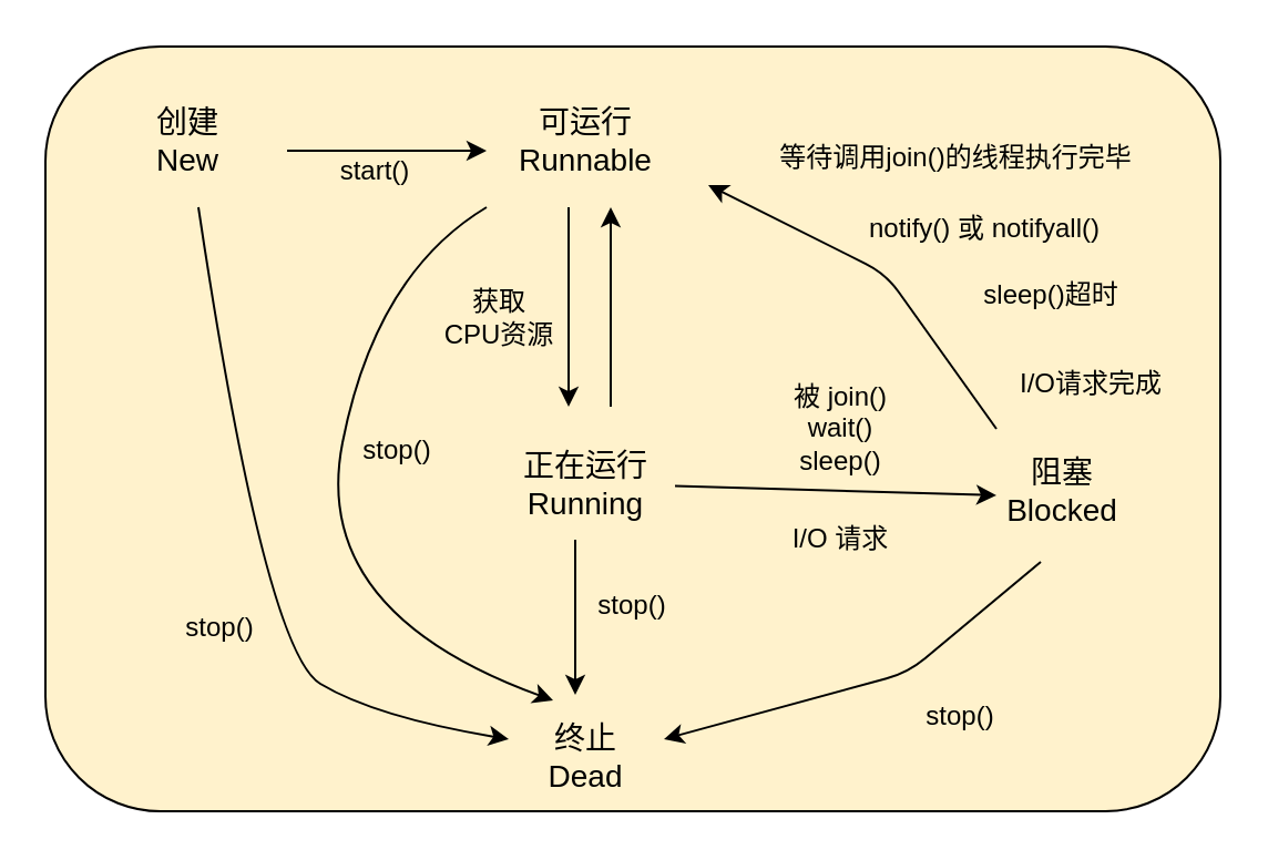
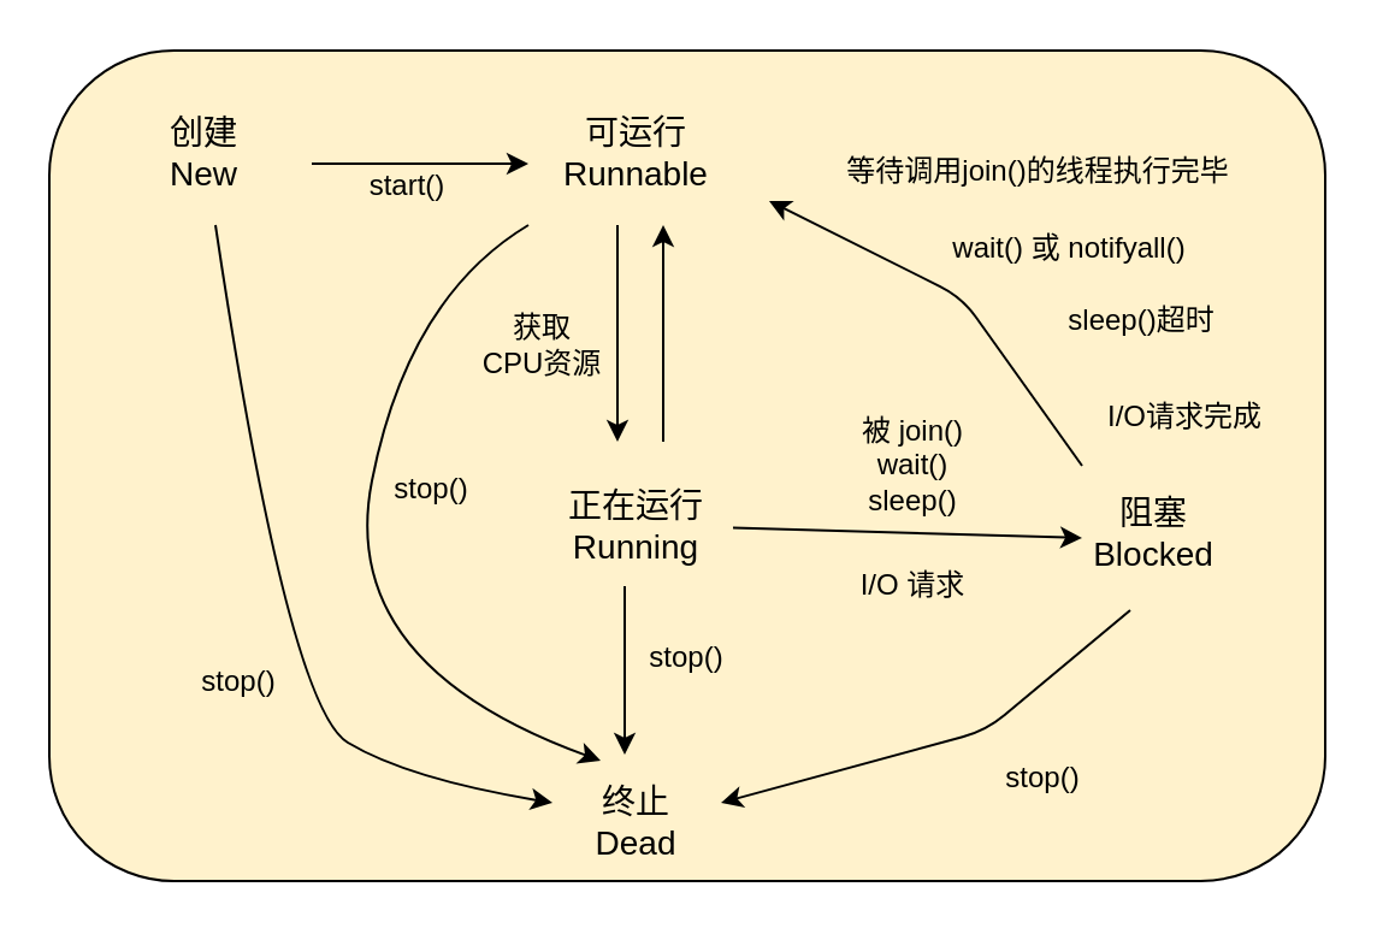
- <mxCell id="27" value="notify() 或 notifyall()" style="text;html=1;strokeColor=none;fillColor=none;align=center;verticalAlign=middle;whiteSpace=wrap;rounded=0;" vertex="1" parent="1"><mxGeometry x="379" y="93" width="130" height="20" as="geometry" /></mxCell>
+ <mxCell id="27" value="wait() 或 notifyall()" style="text;html=1;strokeColor=none;fillColor=none;align=center;verticalAlign=middle;whiteSpace=wrap;rounded=0;" vertex="1" parent="1"><mxGeometry x="379" y="93" width="130" height="20" as="geometry" /></mxCell>
